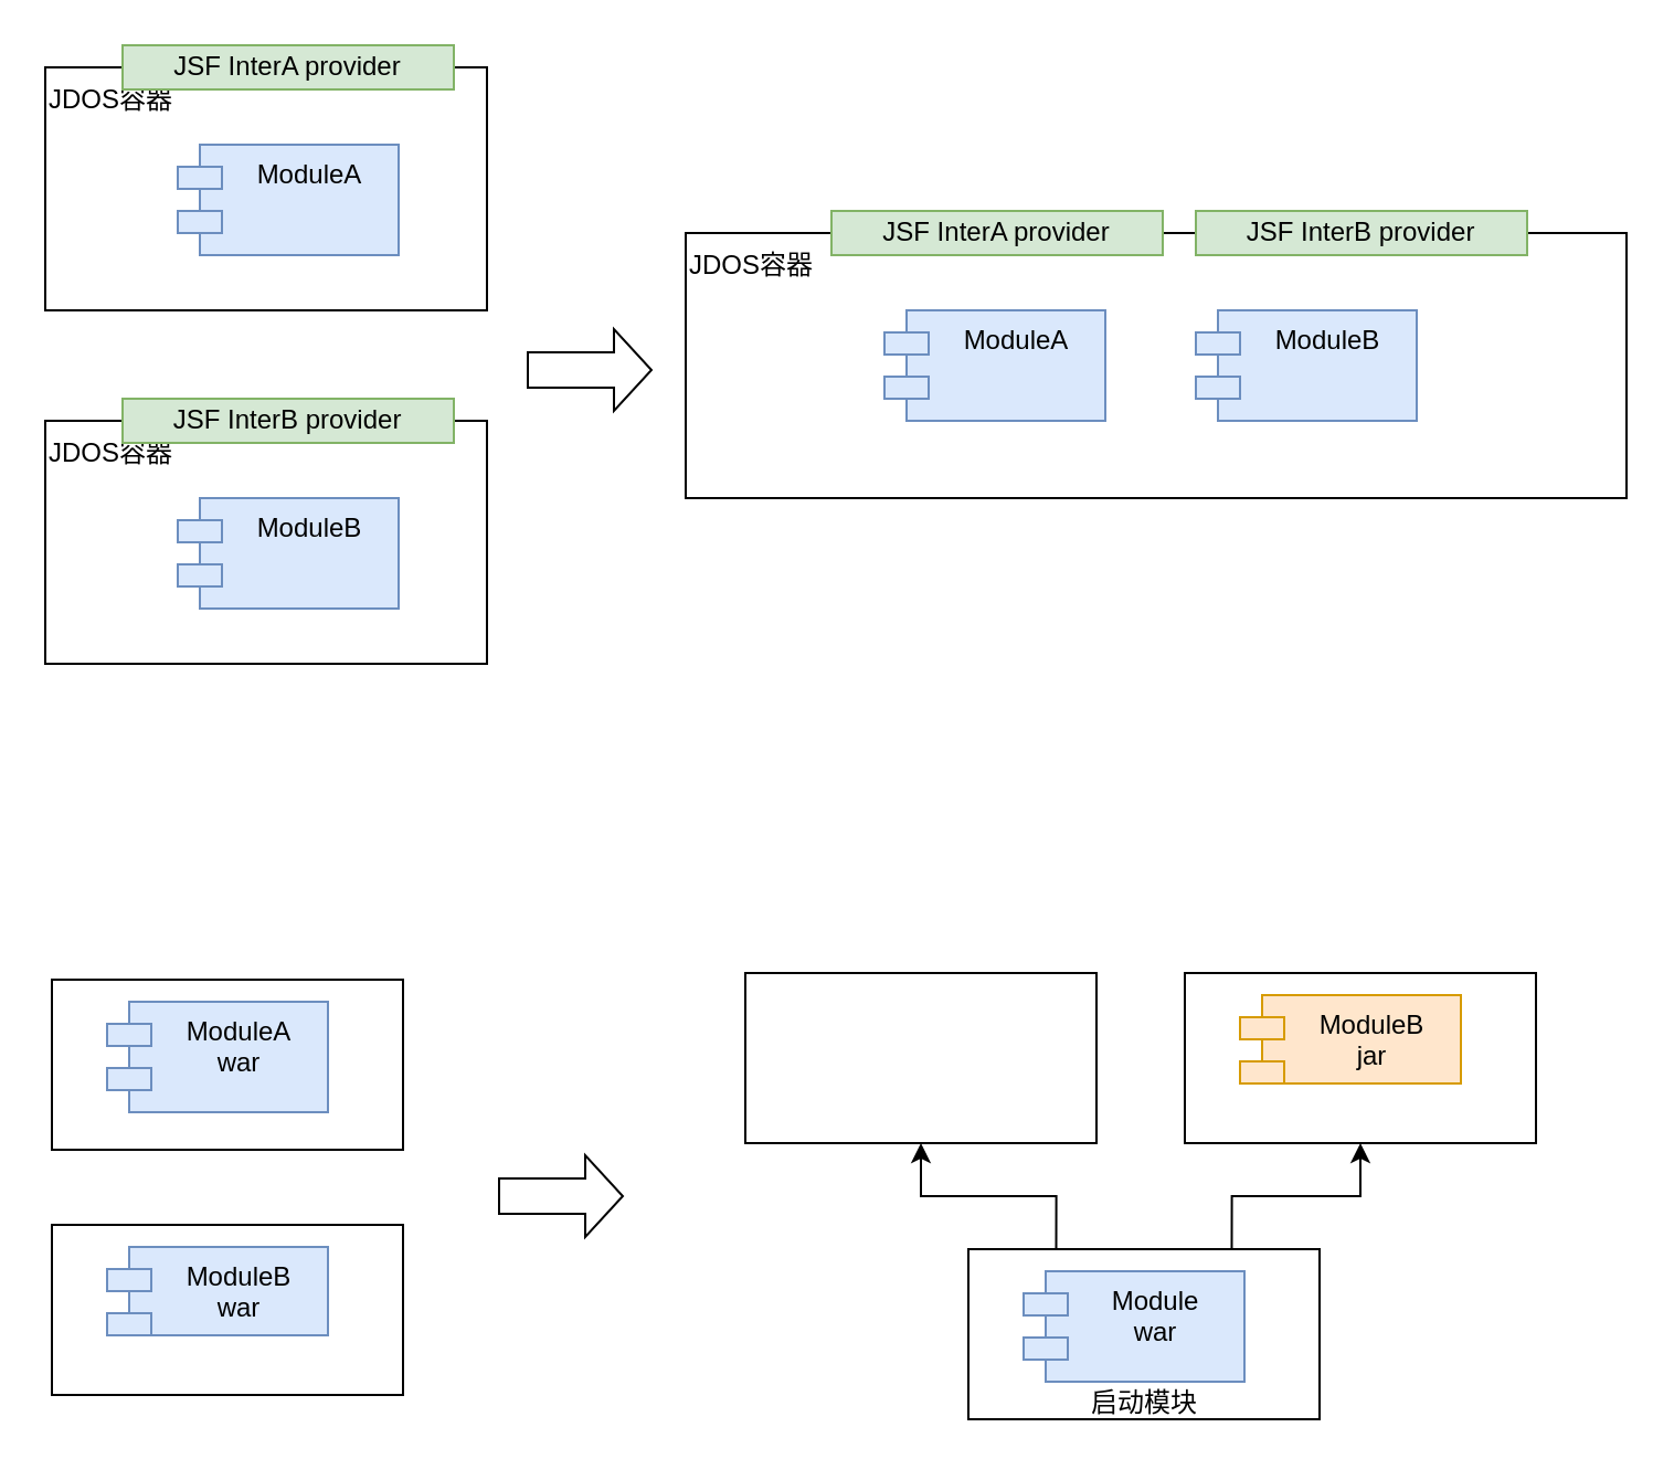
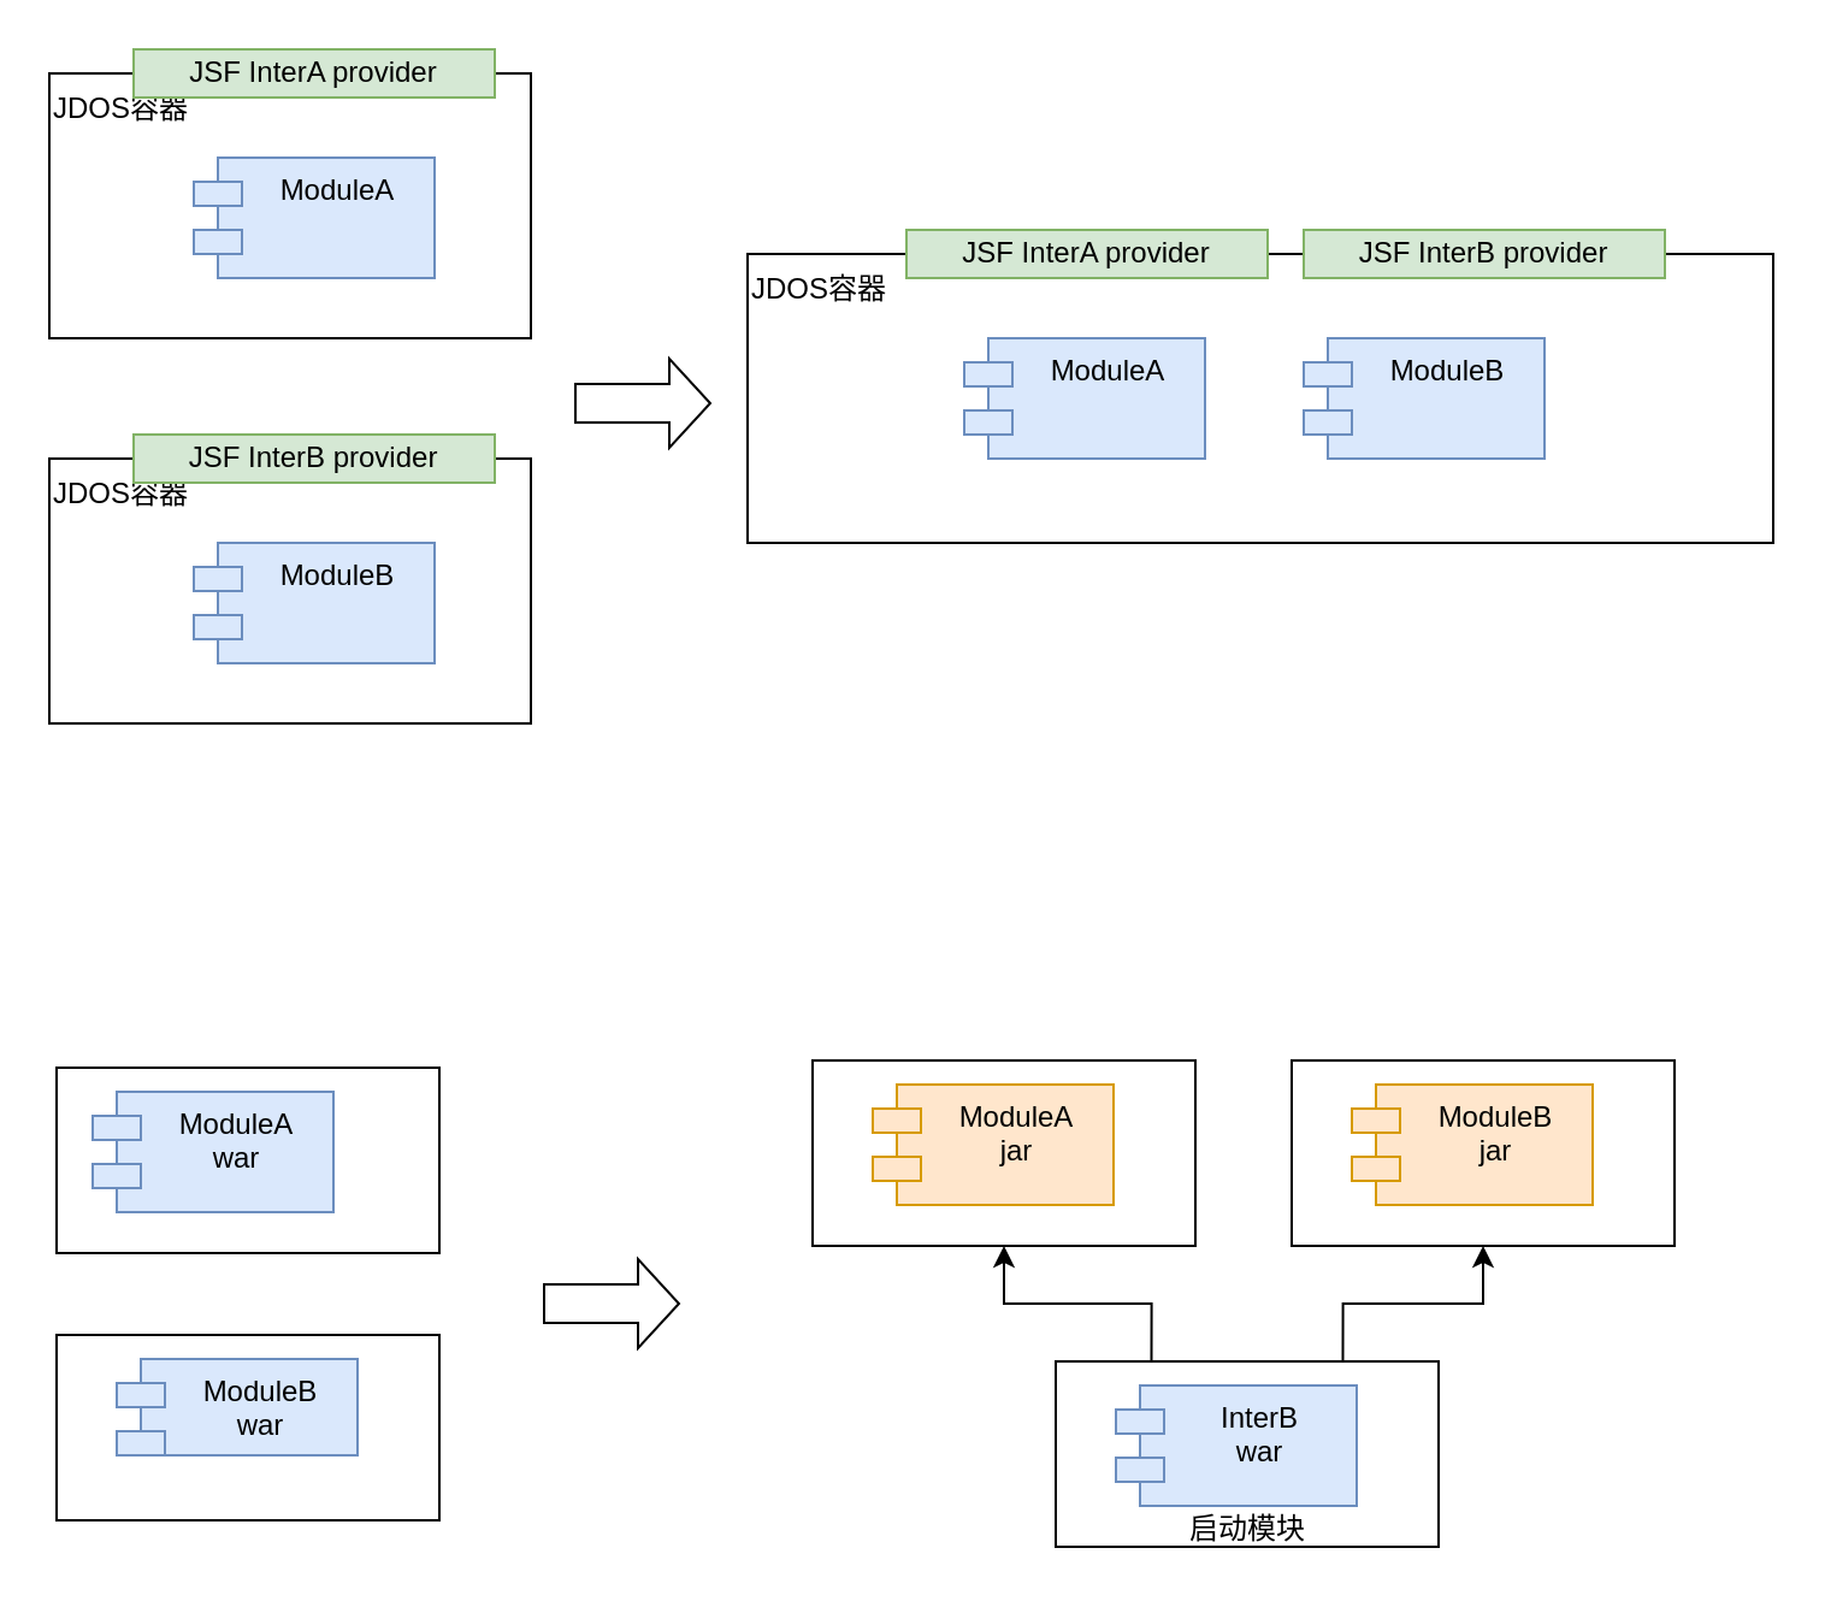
- <mxCell id="23" value="ModuleB&#10;jar" style="shape=module;align=left;spacingLeft=20;align=center;verticalAlign=top;fillColor=#ffe6cc;strokeColor=#d79b00;" vertex="1" parent="1"><mxGeometry x="561" y="450" width="100" height="40" as="geometry" /></mxCell>
+ <mxCell id="23" value="ModuleB&#10;jar" style="shape=module;align=left;spacingLeft=20;align=center;verticalAlign=top;fillColor=#ffe6cc;strokeColor=#d79b00;" vertex="1" parent="1"><mxGeometry x="561" y="450" width="100" height="50" as="geometry" /></mxCell>
+ <mxCell id="21" value="ModuleA&#10;jar" style="shape=module;align=left;spacingLeft=20;align=center;verticalAlign=top;fillColor=#ffe6cc;strokeColor=#d79b00;" vertex="1" parent="1"><mxGeometry x="362" y="450" width="100" height="50" as="geometry" /></mxCell>
- <mxCell id="17" value="ModuleA&#10;war" style="shape=module;align=left;spacingLeft=20;align=center;verticalAlign=top;fillColor=#dae8fc;strokeColor=#6c8ebf;" vertex="1" parent="1"><mxGeometry x="48" y="453" width="100" height="50" as="geometry" /></mxCell>
+ <mxCell id="17" value="ModuleA&#10;war" style="shape=module;align=left;spacingLeft=20;align=center;verticalAlign=top;fillColor=#dae8fc;strokeColor=#6c8ebf;" vertex="1" parent="1"><mxGeometry x="38" y="453" width="100" height="50" as="geometry" /></mxCell>
- <mxCell id="27" value="Module&#10;war" style="shape=module;align=left;spacingLeft=20;align=center;verticalAlign=top;fillColor=#dae8fc;strokeColor=#6c8ebf;" vertex="1" parent="1"><mxGeometry x="463" y="575" width="100" height="50" as="geometry" /></mxCell>
+ <mxCell id="27" value="InterB&#10;war" style="shape=module;align=left;spacingLeft=20;align=center;verticalAlign=top;fillColor=#dae8fc;strokeColor=#6c8ebf;" vertex="1" parent="1"><mxGeometry x="463" y="575" width="100" height="50" as="geometry" /></mxCell>
